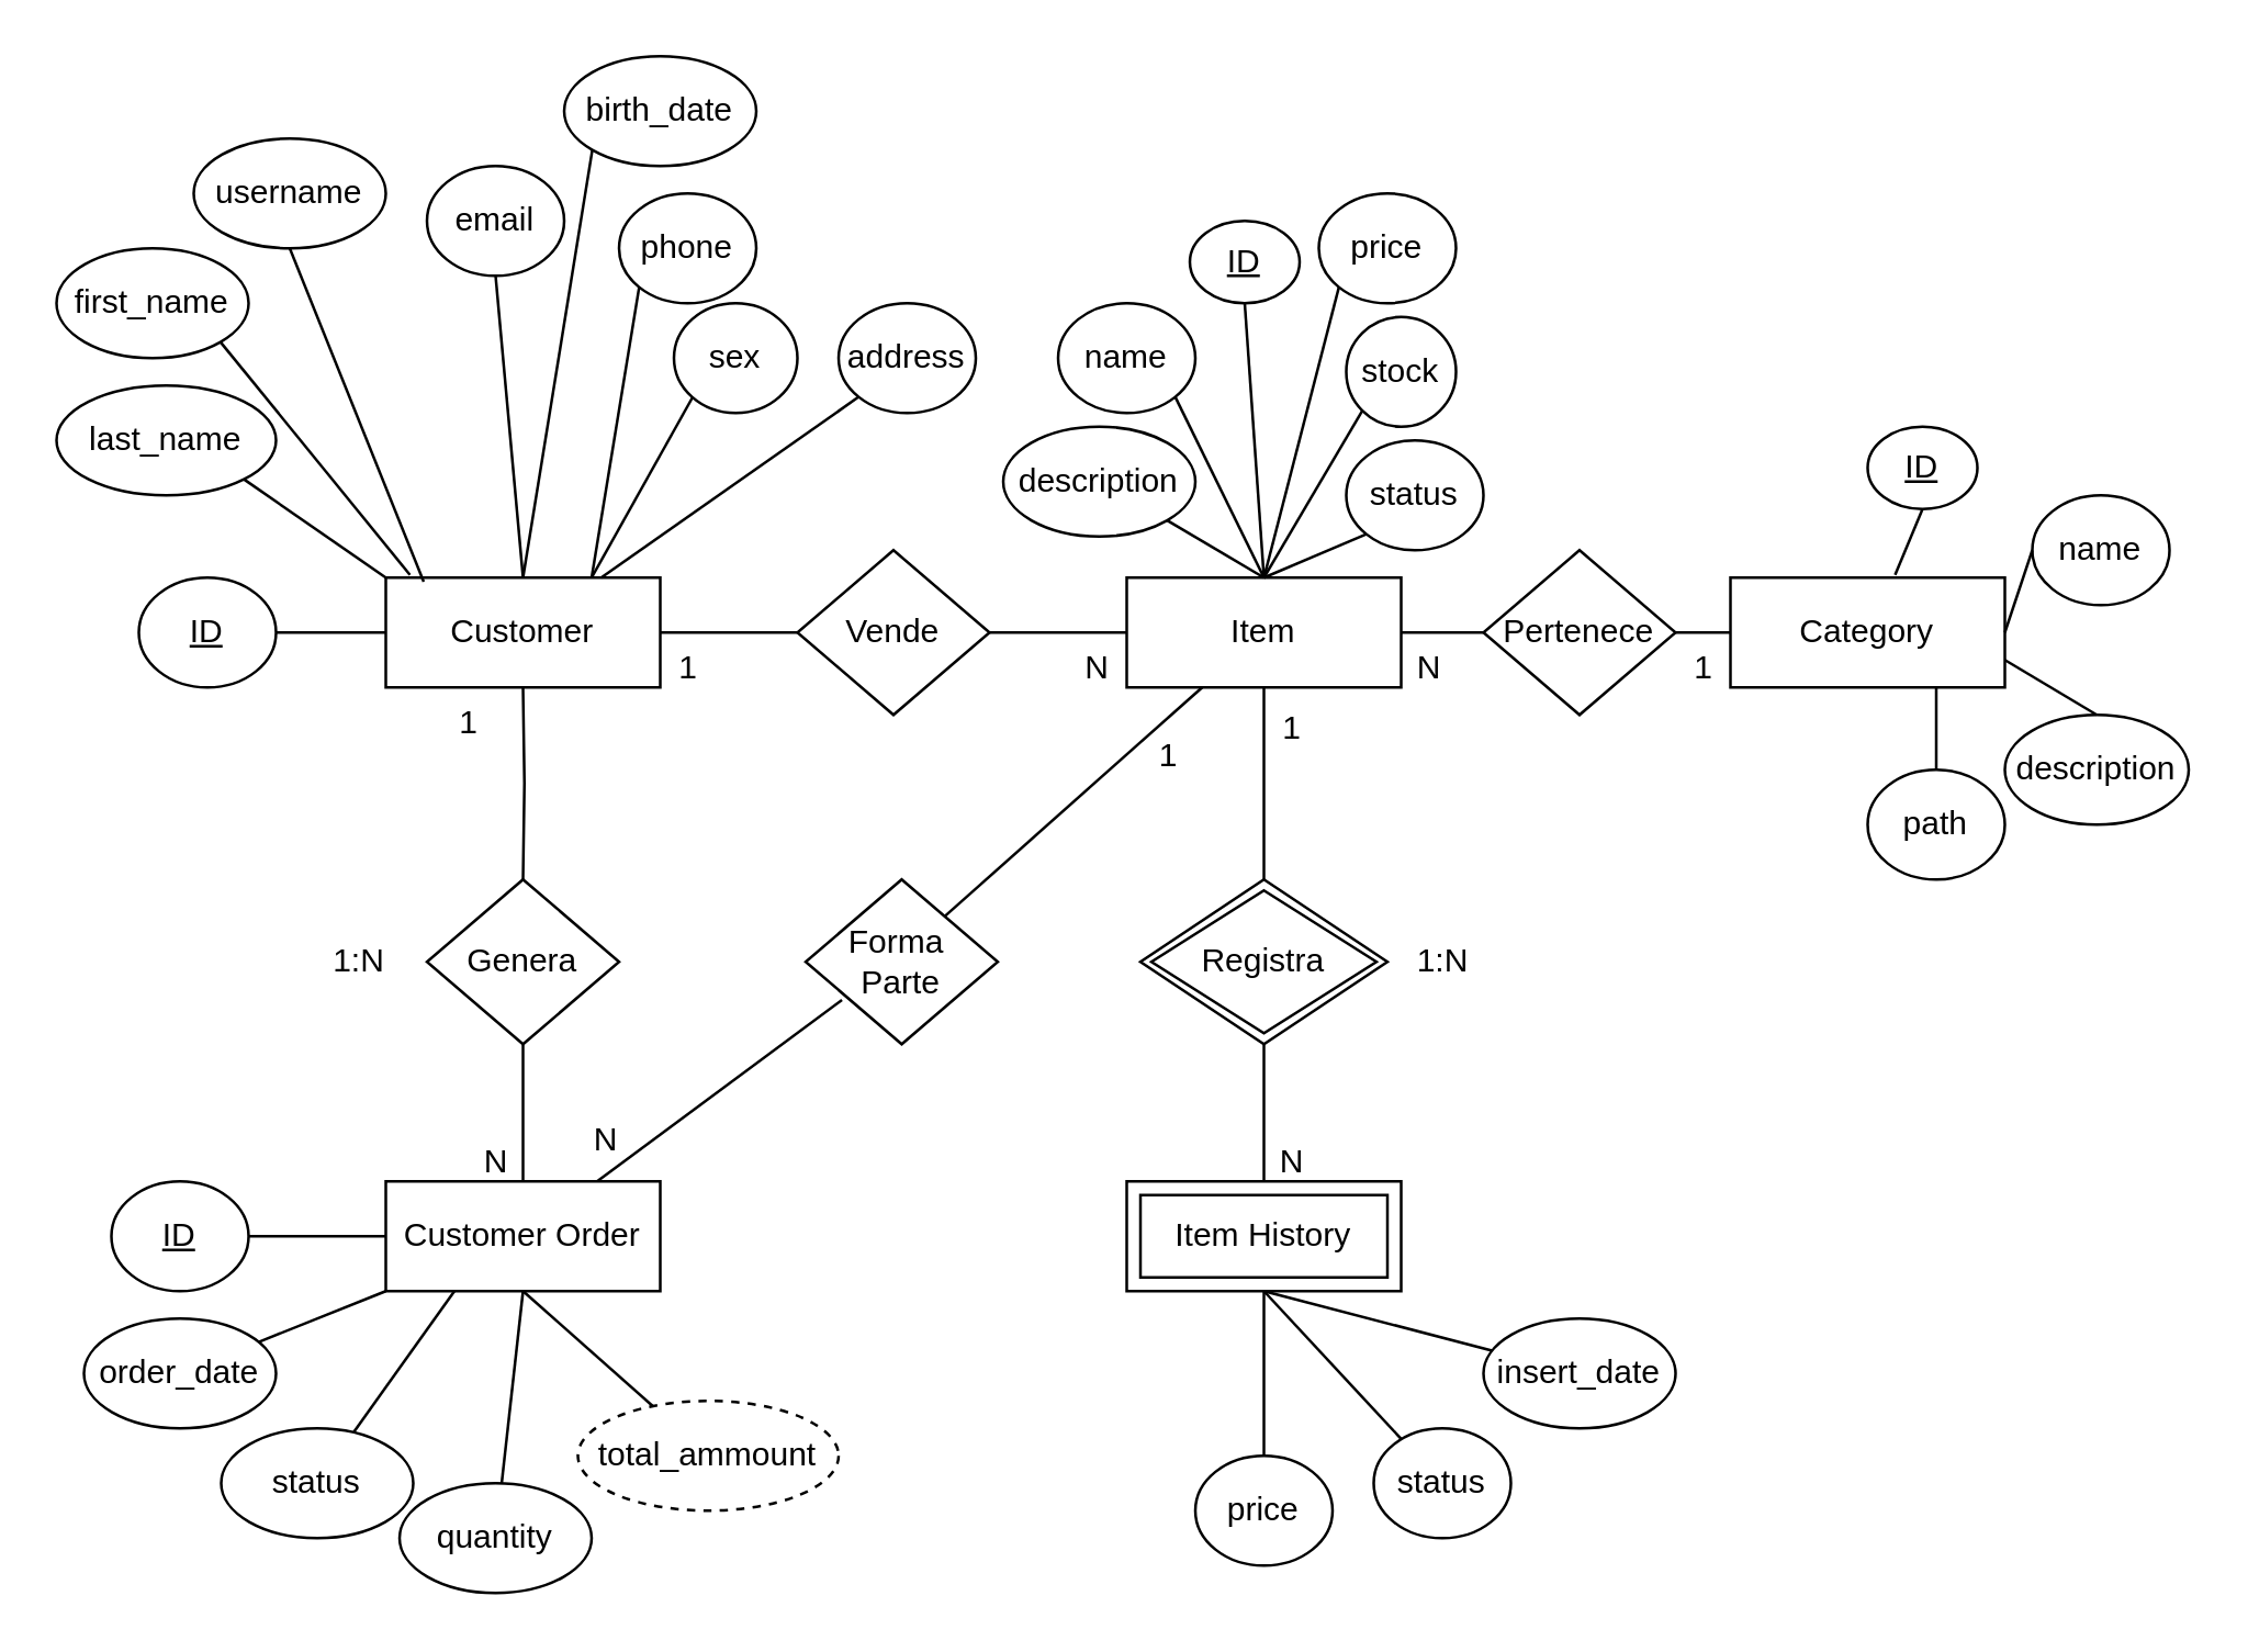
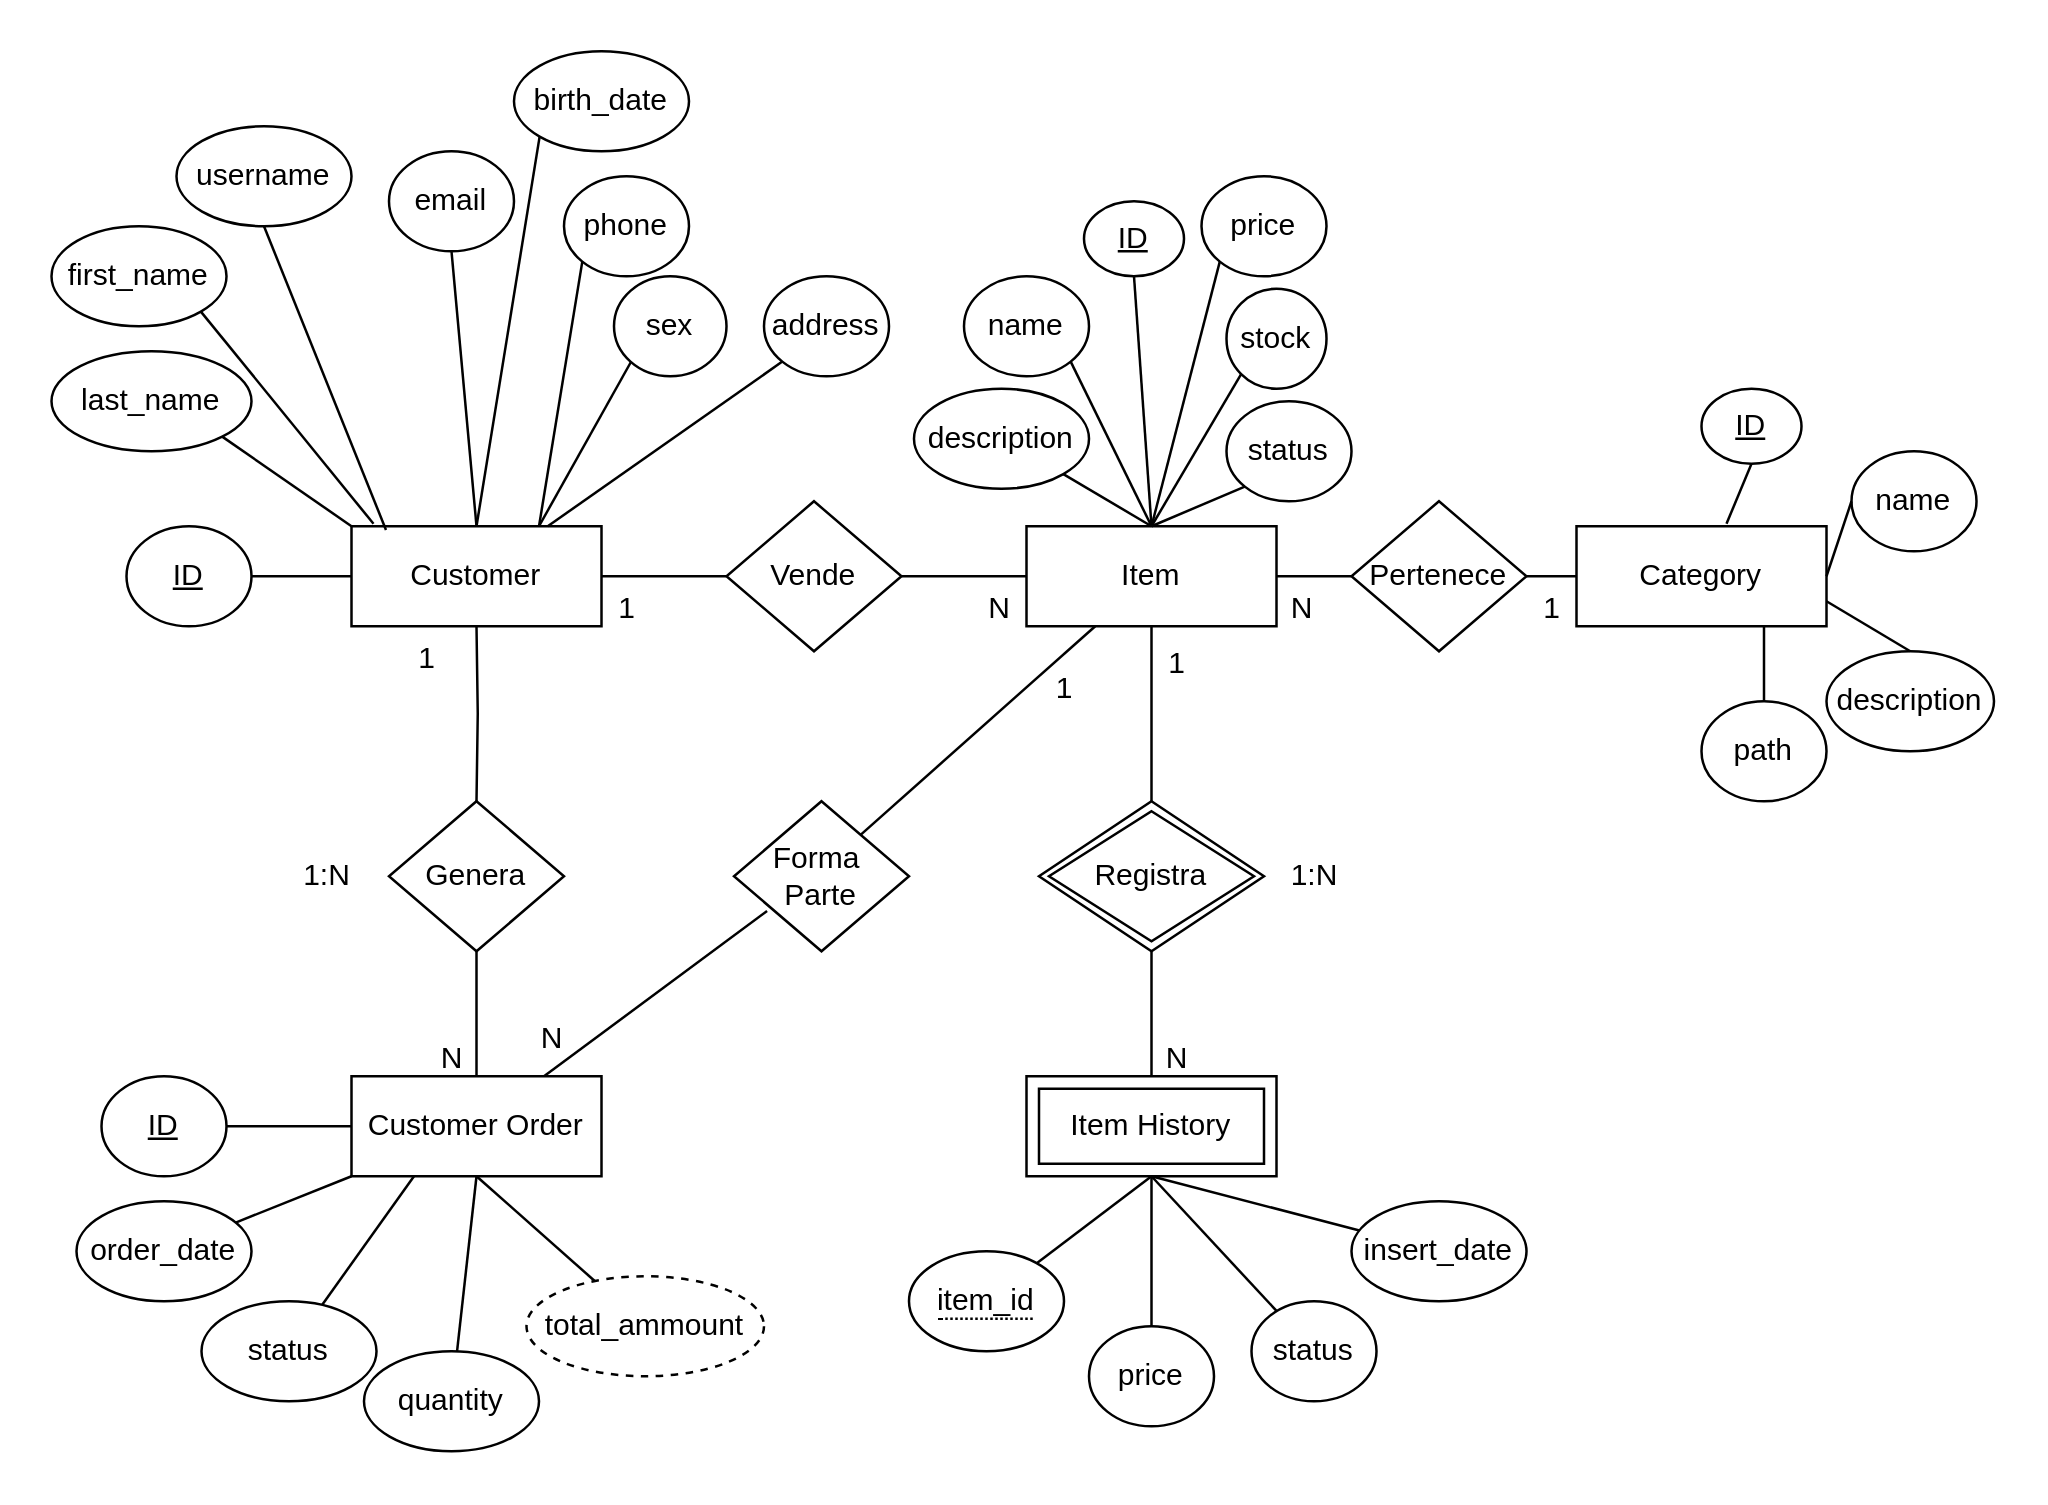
+ <mxCell id="61" style="edgeStyle=none;rounded=0;orthogonalLoop=1;jettySize=auto;html=1;endArrow=none;startFill=0;entryX=0.5;entryY=1;entryDx=0;entryDy=0;" edge="1" parent="1" source="62" target="60"><mxGeometry relative="1" as="geometry" /></mxCell>
+ <mxCell id="62" value="&lt;span style=&quot;border-bottom: 1px dotted&quot;&gt;item_id&lt;/span&gt;" style="ellipse;whiteSpace=wrap;html=1;align=center;" vertex="1" parent="1"><mxGeometry x="363" y="500" width="62" height="40" as="geometry" /></mxCell>
